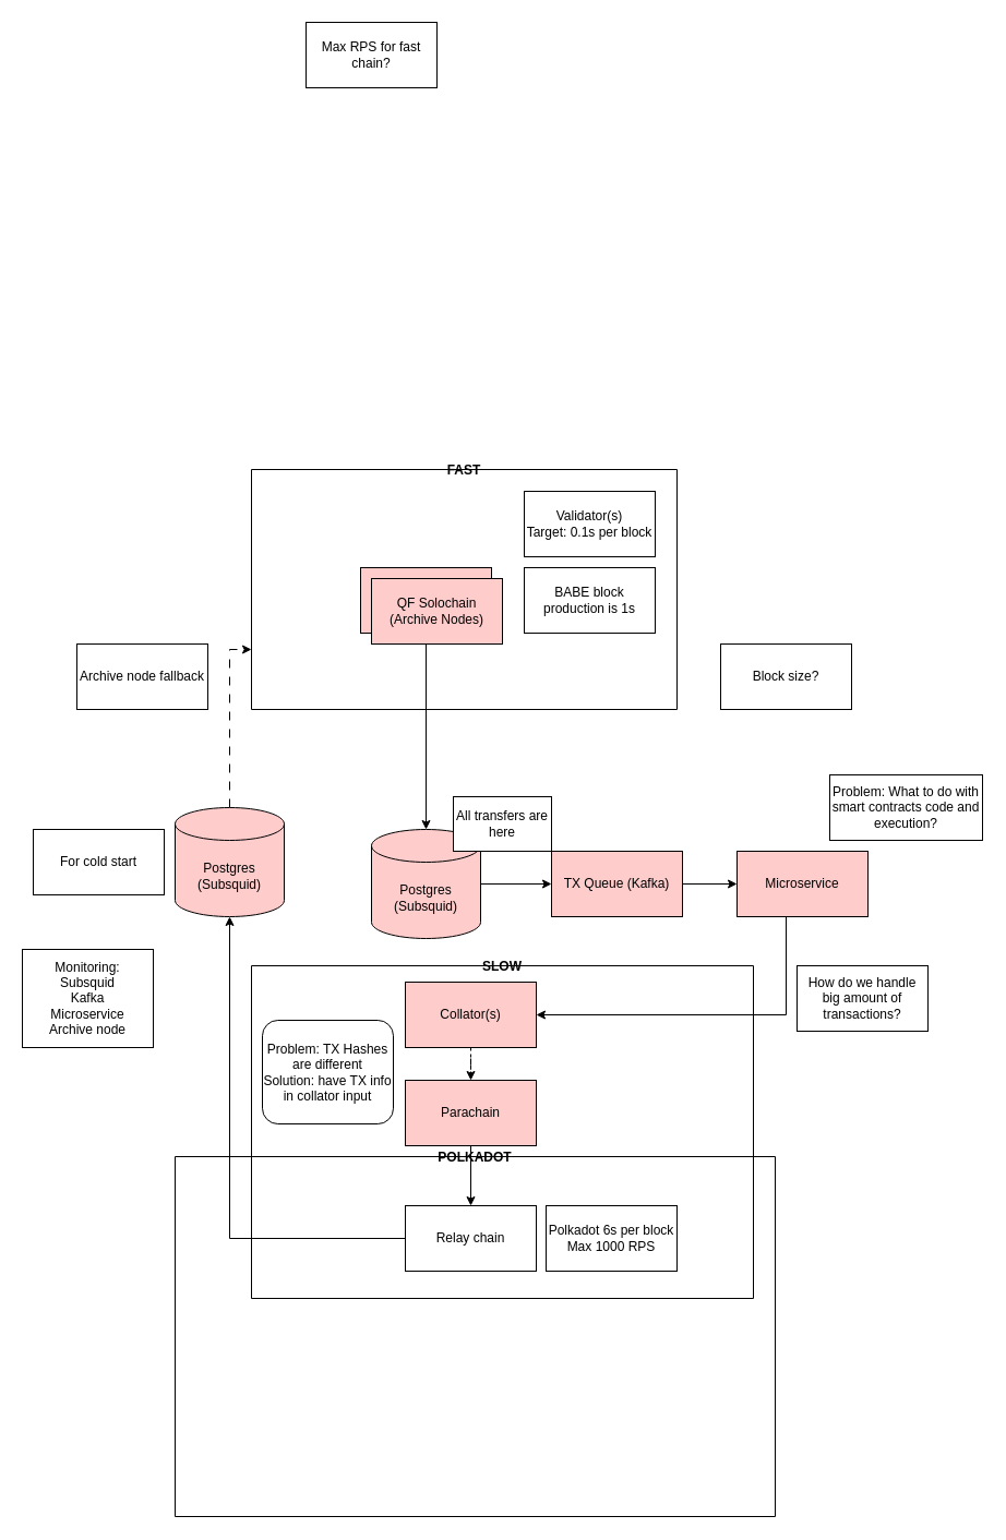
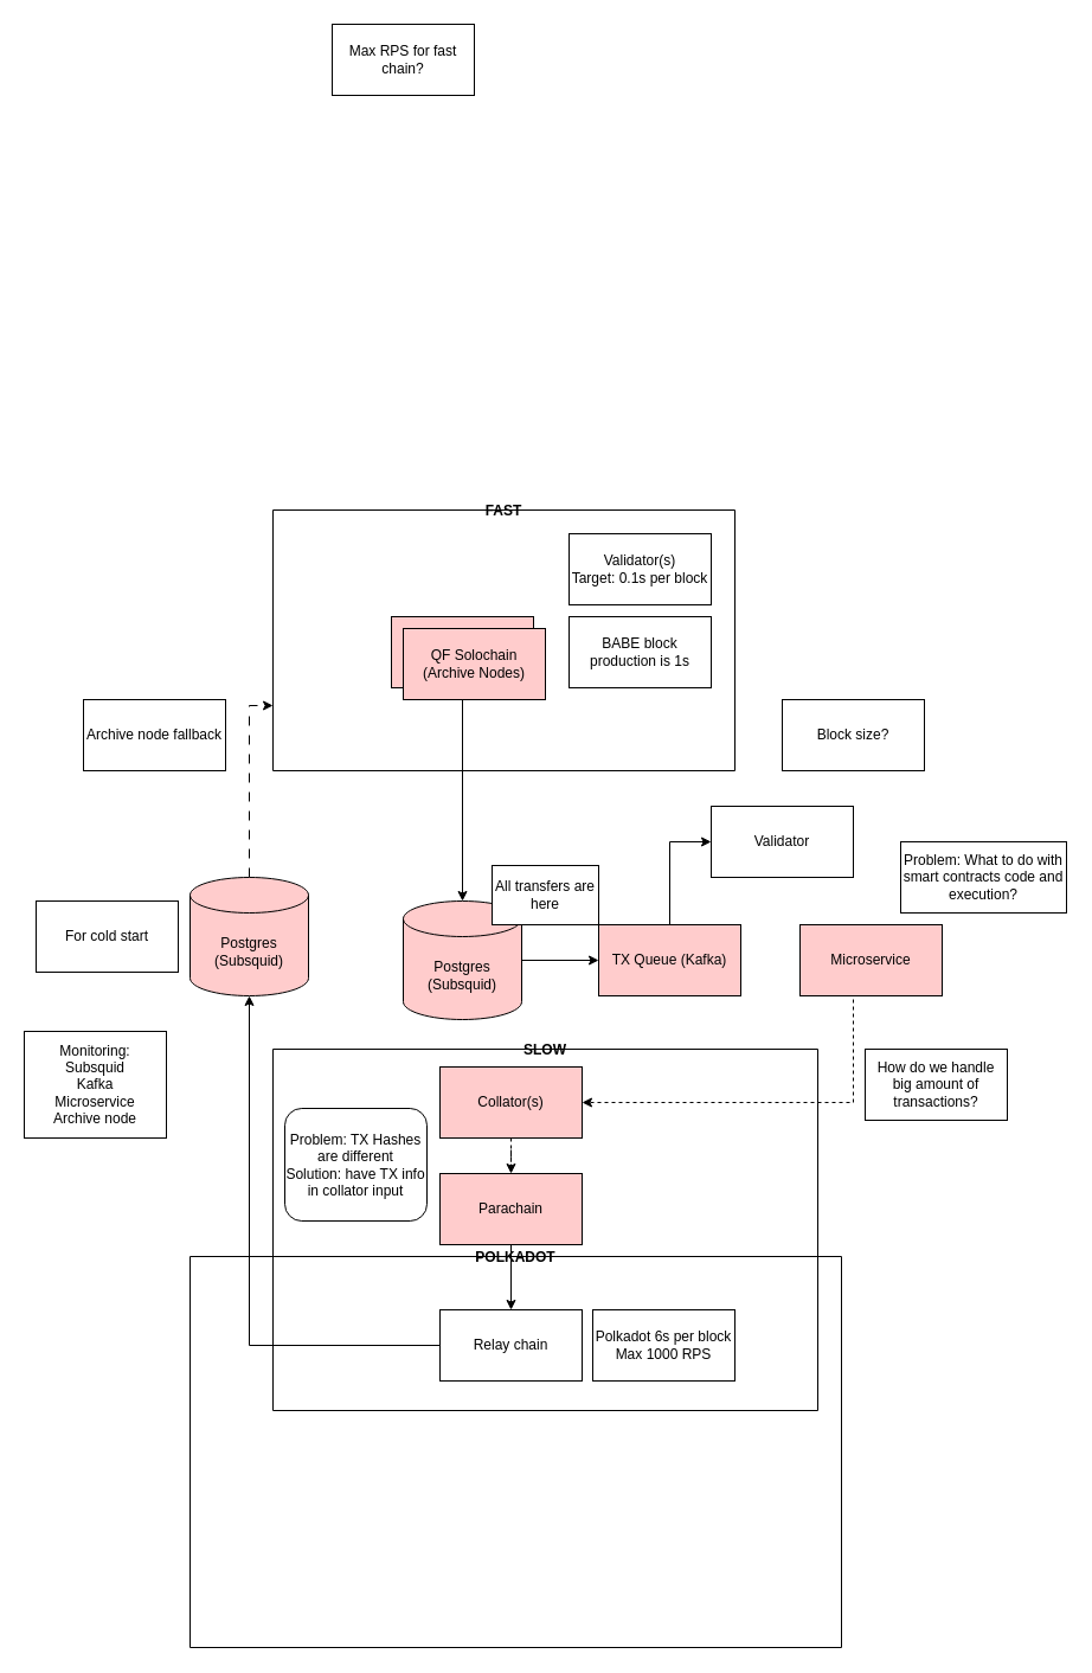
+ <mxCell id="26" value="Validator" style="rounded=0;whiteSpace=wrap;html=1;" vertex="1" parent="1"><mxGeometry x="600" y="680" width="120" height="60" as="geometry" /></mxCell>
+ <mxCell id="7" style="edgeStyle=orthogonalEdgeStyle;rounded=0;orthogonalLoop=1;jettySize=auto;html=1;entryX=0;entryY=0.5;entryDx=0;entryDy=0;" edge="1" parent="1" source="8" target="26"><mxGeometry relative="1" as="geometry" /></mxCell>
- <mxCell id="6" value="" style="edgeStyle=orthogonalEdgeStyle;rounded=0;orthogonalLoop=1;jettySize=auto;html=1;" edge="1" parent="1" source="8" target="21"><mxGeometry relative="1" as="geometry" /></mxCell>
- <mxCell id="20" style="edgeStyle=orthogonalEdgeStyle;rounded=0;orthogonalLoop=1;jettySize=auto;html=1;entryX=1;entryY=0.5;entryDx=0;entryDy=0;exitX=0.5;exitY=1;exitDx=0;exitDy=0;" edge="1" parent="1" source="21" target="14"><mxGeometry relative="1" as="geometry"><Array as="points"><mxPoint x="720" y="930" /></Array></mxGeometry></mxCell>
+ <mxCell id="20" style="edgeStyle=orthogonalEdgeStyle;rounded=0;orthogonalLoop=1;jettySize=auto;html=1;entryX=1;entryY=0.5;entryDx=0;entryDy=0;exitX=0.5;exitY=1;exitDx=0;exitDy=0;dashed=1;" edge="1" parent="1" source="21" target="14"><mxGeometry relative="1" as="geometry"><Array as="points"><mxPoint x="720" y="930" /></Array></mxGeometry></mxCell>
